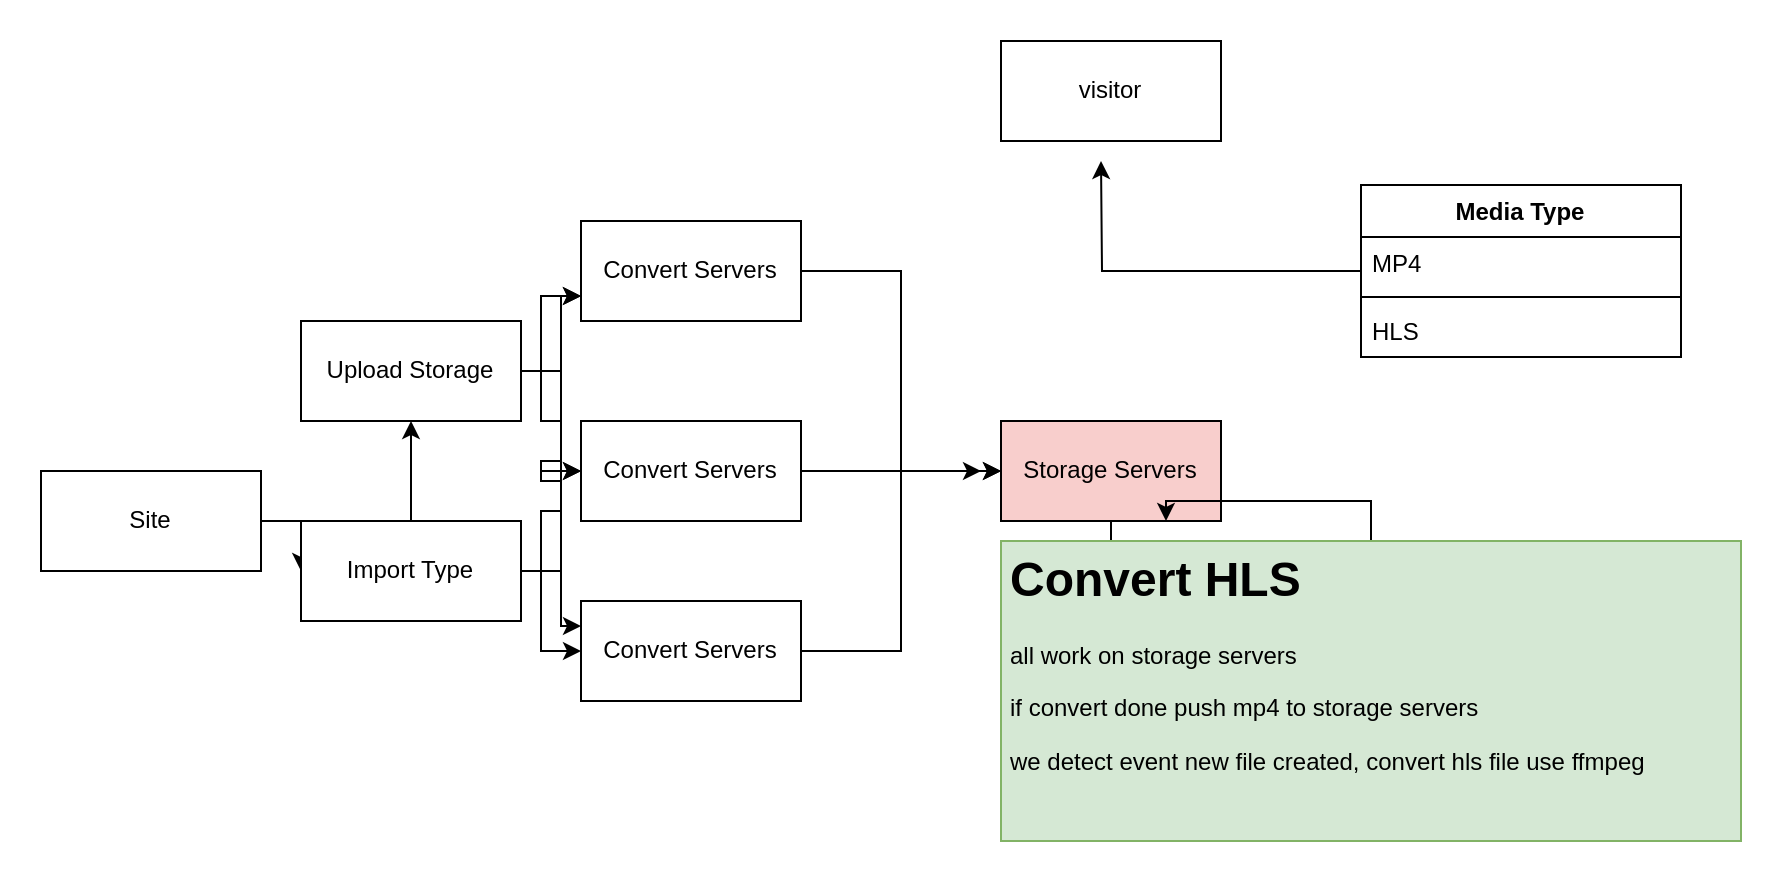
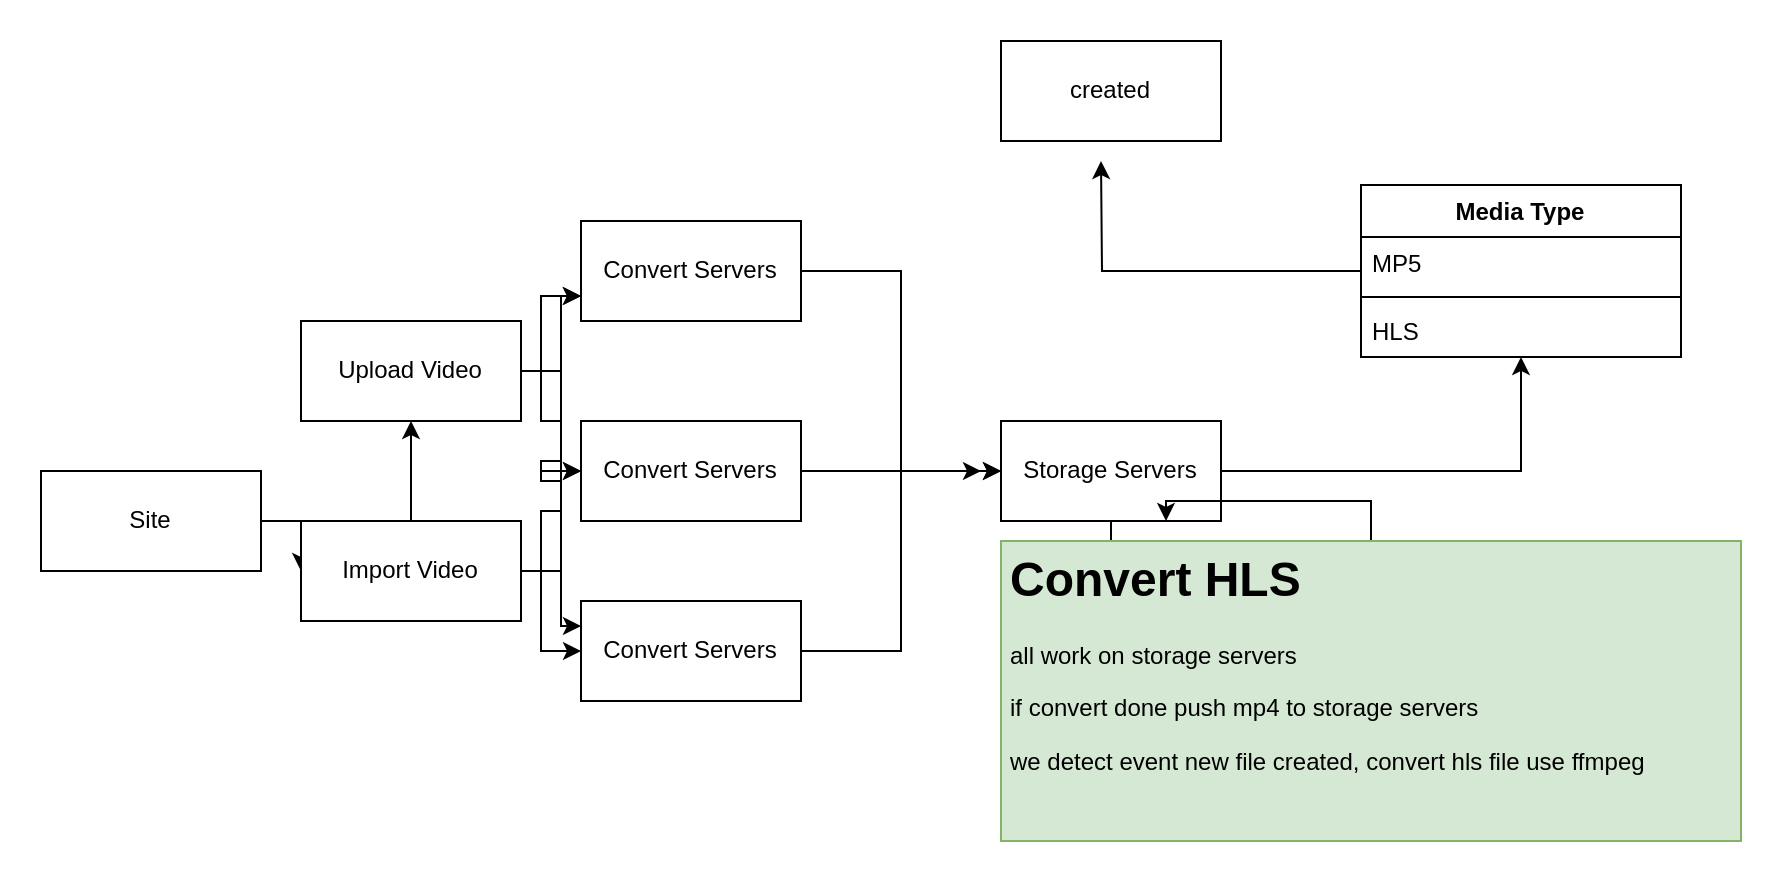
- <mxCell id="24" value="visitor" style="html=1;whiteSpace=wrap;" vertex="1" parent="1"><mxGeometry x="500" y="20" width="110" height="50" as="geometry" /></mxCell>
+ <mxCell id="24" value="created" style="html=1;whiteSpace=wrap;" vertex="1" parent="1"><mxGeometry x="500" y="20" width="110" height="50" as="geometry" /></mxCell>
- <mxCell id="27" value="MP4" style="text;strokeColor=none;fillColor=none;align=left;verticalAlign=top;spacingLeft=4;spacingRight=4;overflow=hidden;rotatable=0;points=[[0,0.5],[1,0.5]];portConstraint=eastwest;whiteSpace=wrap;html=1;" vertex="1" parent="26"><mxGeometry y="26" width="160" height="26" as="geometry" /></mxCell>
+ <mxCell id="27" value="MP5" style="text;strokeColor=none;fillColor=none;align=left;verticalAlign=top;spacingLeft=4;spacingRight=4;overflow=hidden;rotatable=0;points=[[0,0.5],[1,0.5]];portConstraint=eastwest;whiteSpace=wrap;html=1;" vertex="1" parent="26"><mxGeometry y="26" width="160" height="26" as="geometry" /></mxCell>
- <mxCell id="8" value="Upload Storage" style="html=1;whiteSpace=wrap;" vertex="1" parent="1"><mxGeometry x="150" y="160" width="110" height="50" as="geometry" /></mxCell>
+ <mxCell id="8" value="Upload Video" style="html=1;whiteSpace=wrap;" vertex="1" parent="1"><mxGeometry x="150" y="160" width="110" height="50" as="geometry" /></mxCell>
- <mxCell id="21" value="Storage Servers" style="html=1;whiteSpace=wrap;fillColor=#f8cecc;" vertex="1" parent="1"><mxGeometry x="500" y="210" width="110" height="50" as="geometry" /></mxCell>
+ <mxCell id="21" value="Storage Servers" style="html=1;whiteSpace=wrap;" vertex="1" parent="1"><mxGeometry x="500" y="210" width="110" height="50" as="geometry" /></mxCell>
+ <mxCell id="20" style="edgeStyle=orthogonalEdgeStyle;rounded=0;orthogonalLoop=1;jettySize=auto;html=1;entryX=0.5;entryY=1;entryDx=0;entryDy=0;" edge="1" parent="1" source="21" target="26"><mxGeometry relative="1" as="geometry" /></mxCell>
- <mxCell id="12" value="Import Type" style="html=1;whiteSpace=wrap;" vertex="1" parent="1"><mxGeometry x="150" y="260" width="110" height="50" as="geometry" /></mxCell>
+ <mxCell id="12" value="Import Video" style="html=1;whiteSpace=wrap;" vertex="1" parent="1"><mxGeometry x="150" y="260" width="110" height="50" as="geometry" /></mxCell>
